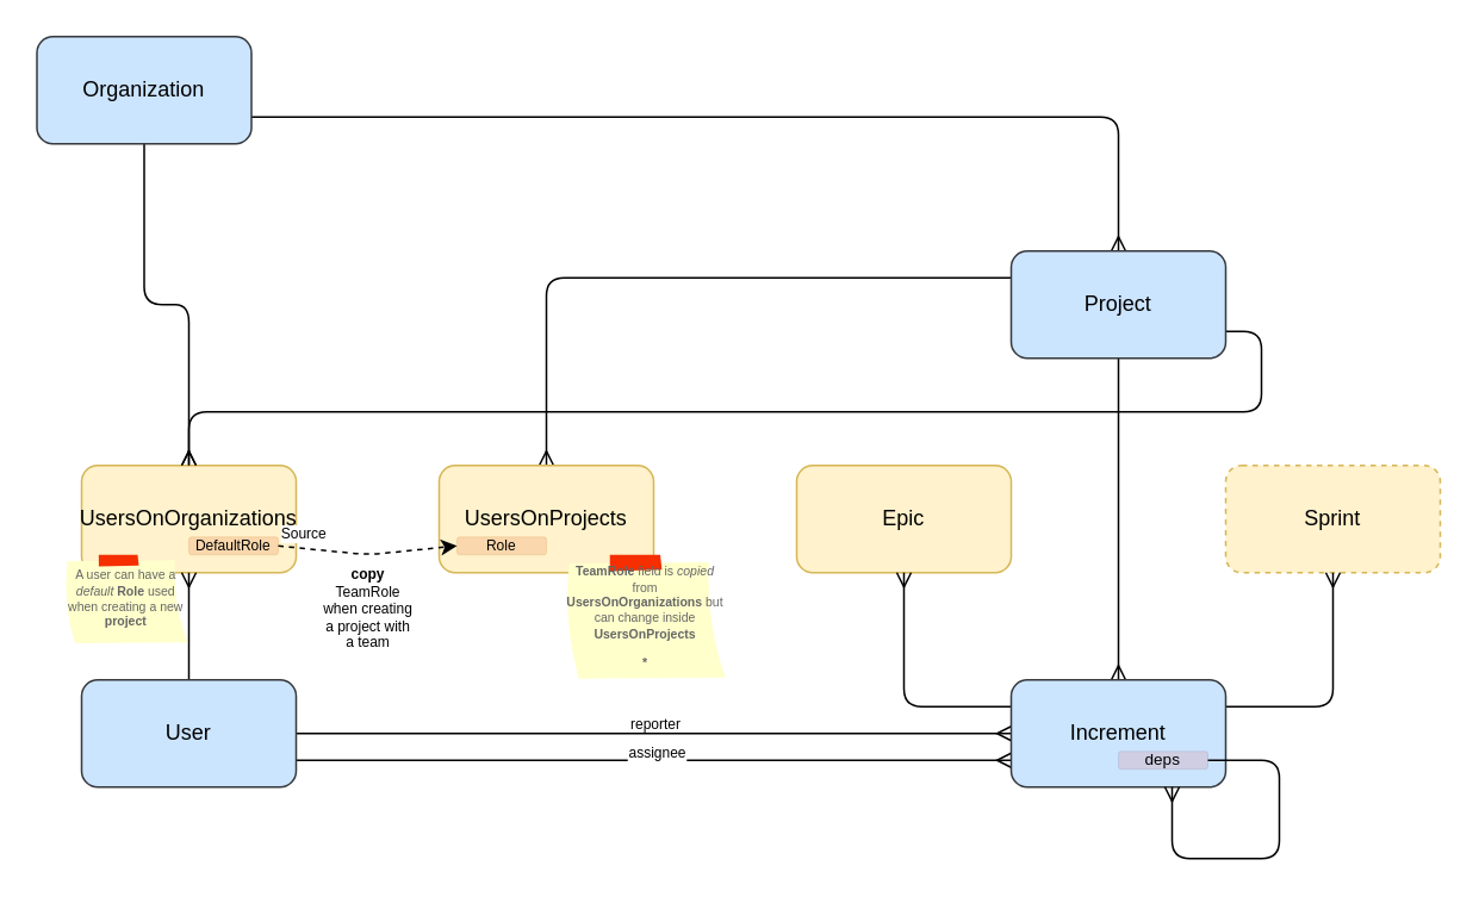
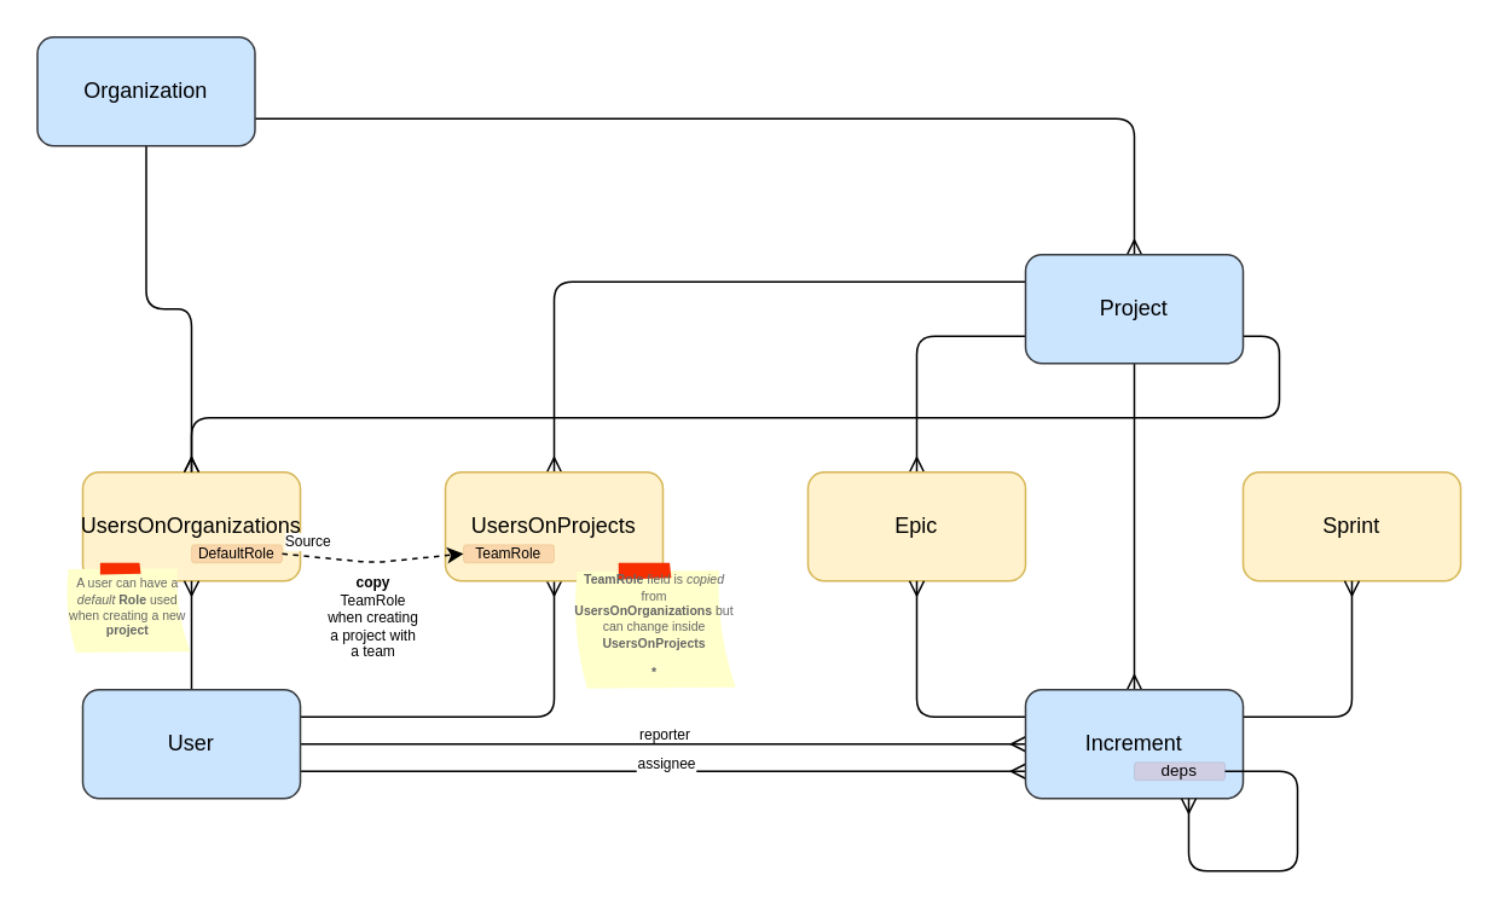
+ <mxCell id="13" style="edgeStyle=orthogonalEdgeStyle;rounded=1;orthogonalLoop=1;jettySize=auto;html=1;exitX=0;exitY=0.75;exitDx=0;exitDy=0;endArrow=ERmany;endFill=0;shadow=0;" parent="1" source="17" target="18" edge="1"><mxGeometry relative="1" as="geometry" /></mxCell>
- <mxCell id="19" value="Sprint" style="rounded=1;whiteSpace=wrap;html=1;fillColor=#fff2cc;strokeColor=#d6b656;shadow=0;dashed=1;" parent="1" vertex="1"><mxGeometry x="685" y="260" width="120" height="60" as="geometry" /></mxCell>
+ <mxCell id="19" value="Sprint" style="rounded=1;whiteSpace=wrap;html=1;fillColor=#fff2cc;strokeColor=#d6b656;shadow=0;" parent="1" vertex="1"><mxGeometry x="685" y="260" width="120" height="60" as="geometry" /></mxCell>
- <mxCell id="24" value="Role" style="rounded=1;whiteSpace=wrap;html=1;fontSize=8;shadow=0;fillColor=#fad7ac;strokeColor=#b46504;strokeWidth=0;" parent="1" vertex="1"><mxGeometry x="255" y="300" width="50" height="10" as="geometry" /></mxCell>
+ <mxCell id="24" value="TeamRole" style="rounded=1;whiteSpace=wrap;html=1;fontSize=8;shadow=0;fillColor=#fad7ac;strokeColor=#b46504;strokeWidth=0;" parent="1" vertex="1"><mxGeometry x="255" y="300" width="50" height="10" as="geometry" /></mxCell>
+ <mxCell id="7" style="edgeStyle=orthogonalEdgeStyle;rounded=1;orthogonalLoop=1;jettySize=auto;html=1;exitX=1;exitY=0.25;exitDx=0;exitDy=0;endArrow=ERmany;endFill=0;shadow=0;" parent="1" source="12" target="23" edge="1"><mxGeometry relative="1" as="geometry" /></mxCell>
